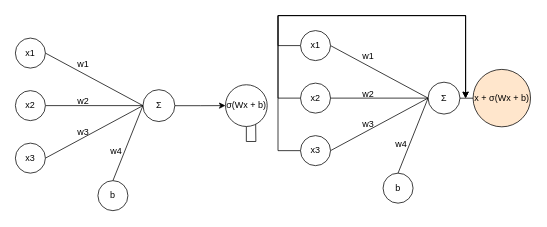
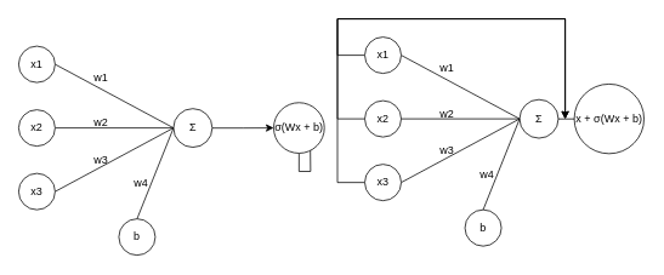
- <mxCell id="35" value="x + σ(Wx + b)" style="ellipse;whiteSpace=wrap;html=1;aspect=fixed;fillColor=#ffe6cc;" vertex="1" parent="1"><mxGeometry x="630" y="91.72" width="76.56" height="76.56" as="geometry" /></mxCell>
+ <mxCell id="35" value="x + σ(Wx + b)" style="ellipse;whiteSpace=wrap;html=1;aspect=fixed;" vertex="1" parent="1"><mxGeometry x="630" y="91.72" width="76.56" height="76.56" as="geometry" /></mxCell>
